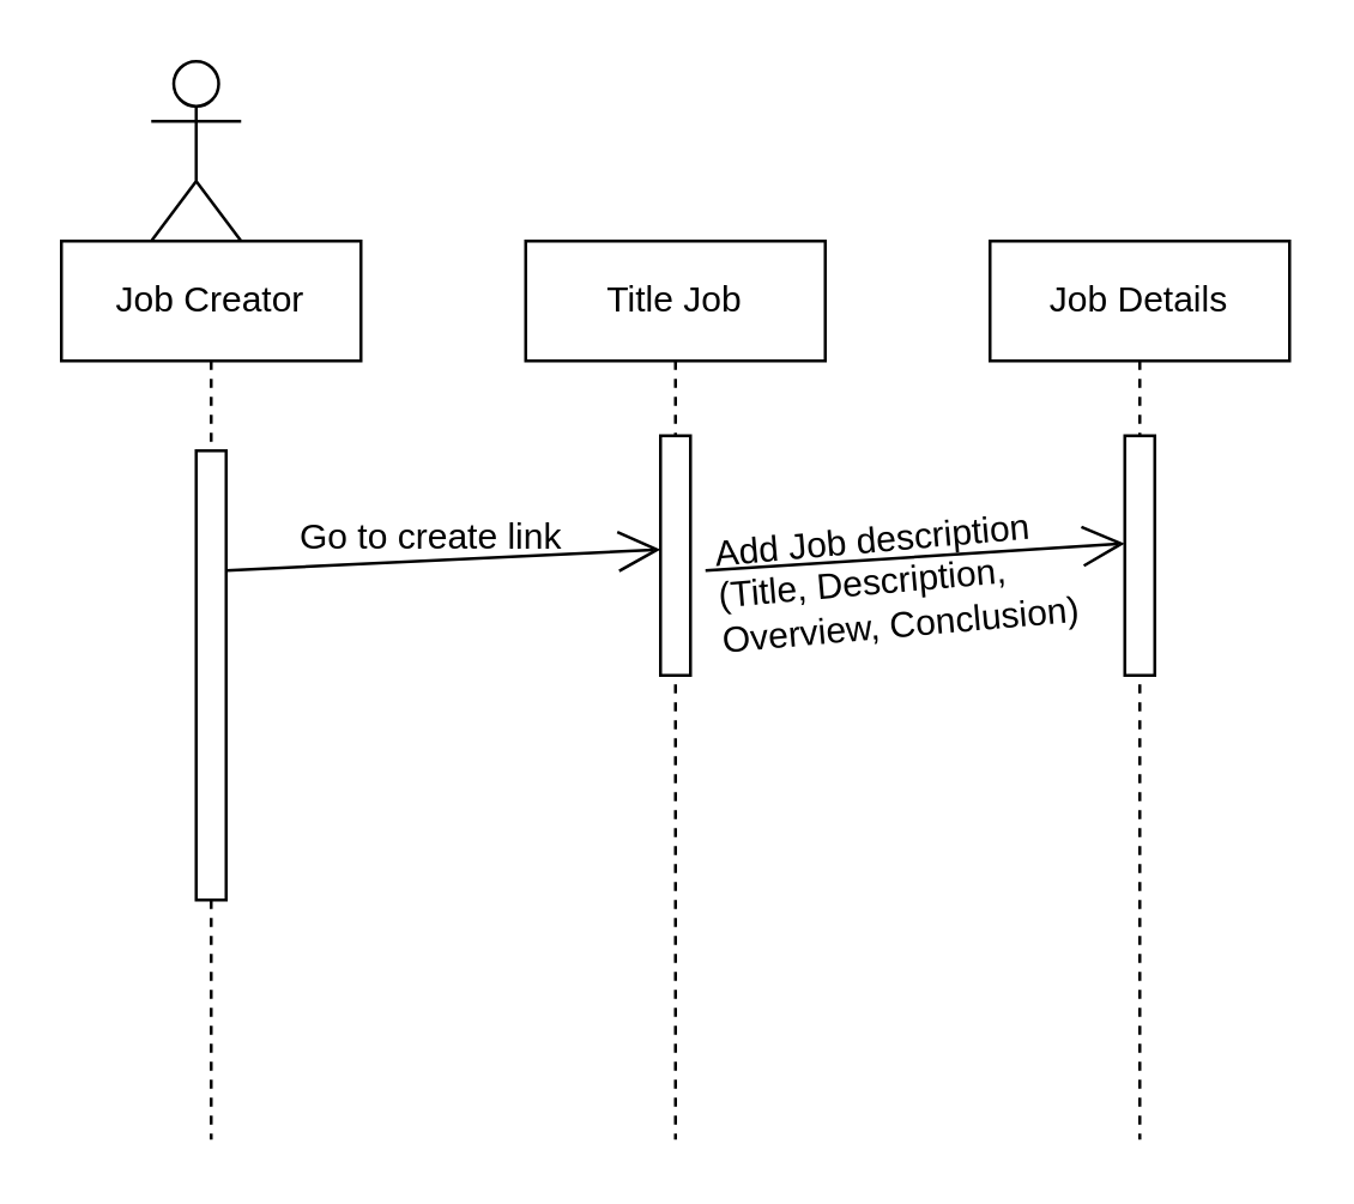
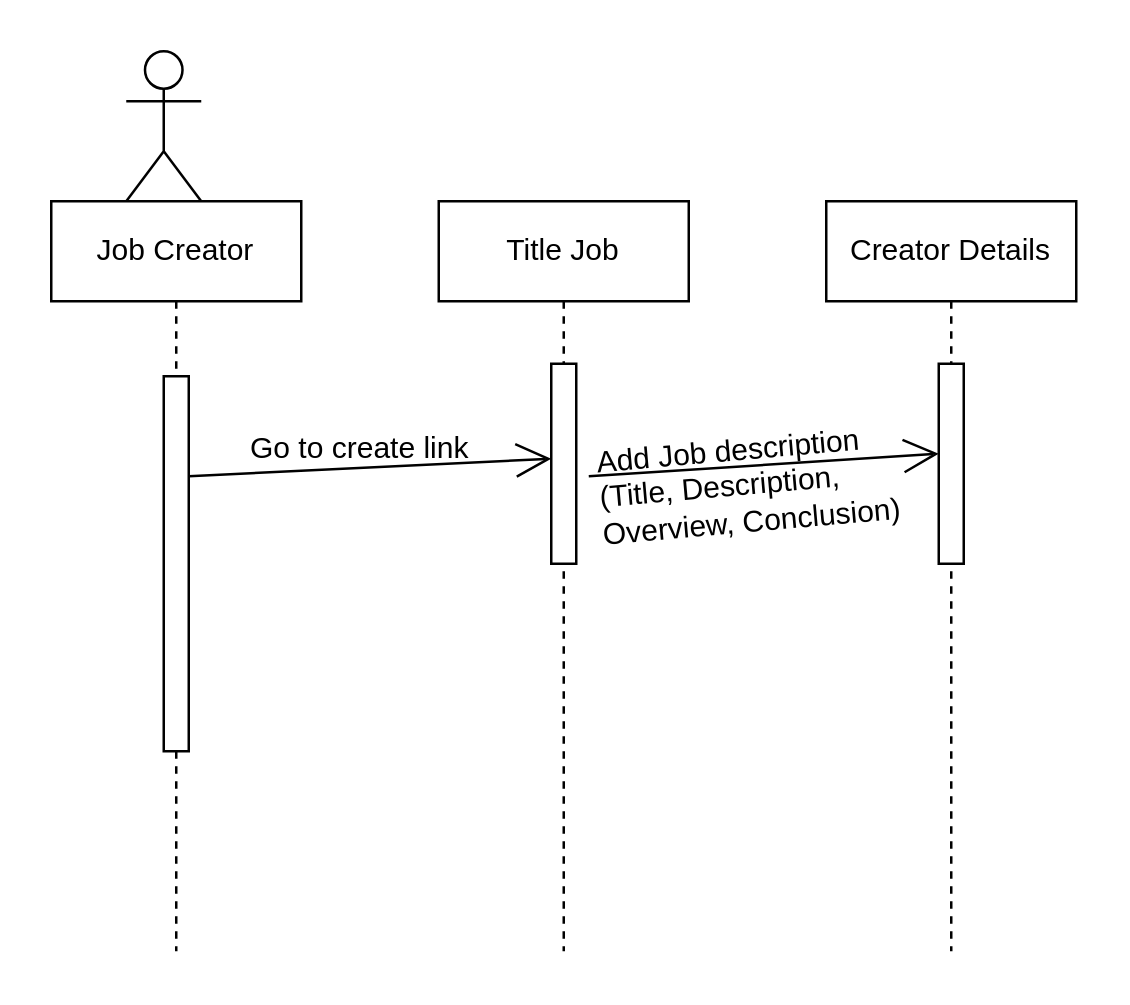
- <mxCell id="10" value="Job Details" style="shape=umlLifeline;perimeter=lifelinePerimeter;whiteSpace=wrap;html=1;container=1;collapsible=0;recursiveResize=0;outlineConnect=0;" vertex="1" parent="1"><mxGeometry x="330" y="80" width="100" height="300" as="geometry" /></mxCell>
+ <mxCell id="10" value="Creator Details" style="shape=umlLifeline;perimeter=lifelinePerimeter;whiteSpace=wrap;html=1;container=1;collapsible=0;recursiveResize=0;outlineConnect=0;" vertex="1" parent="1"><mxGeometry x="330" y="80" width="100" height="300" as="geometry" /></mxCell>
